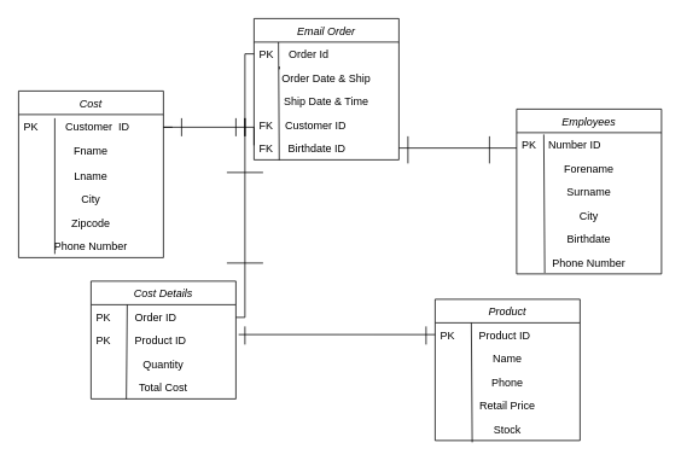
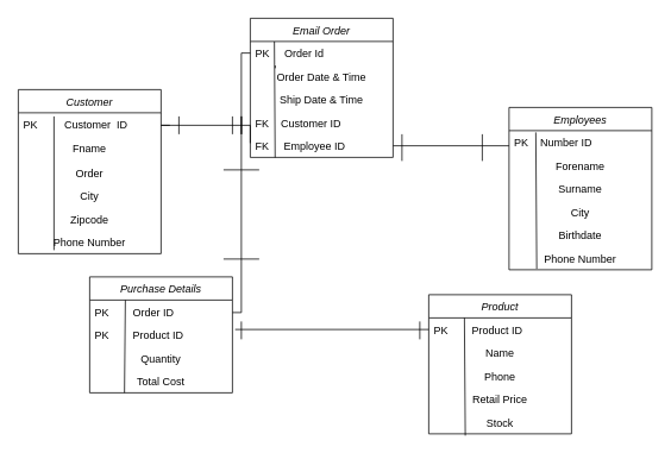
- <mxCell id="14" value="Order Date &amp; Ship" style="text;align=center;verticalAlign=top;spacingLeft=4;spacingRight=4;overflow=hidden;rotatable=0;points=[[0,0.5],[1,0.5]];portConstraint=eastwest;rounded=0;shadow=0;html=0;" vertex="1" parent="10"><mxGeometry y="52" width="160" height="26" as="geometry" /></mxCell>
+ <mxCell id="14" value="Order Date &amp; Time" style="text;align=center;verticalAlign=top;spacingLeft=4;spacingRight=4;overflow=hidden;rotatable=0;points=[[0,0.5],[1,0.5]];portConstraint=eastwest;rounded=0;shadow=0;html=0;" vertex="1" parent="10"><mxGeometry y="52" width="160" height="26" as="geometry" /></mxCell>
- <mxCell id="2" value="Cost" style="swimlane;fontStyle=2;align=center;verticalAlign=top;childLayout=stackLayout;horizontal=1;startSize=26;horizontalStack=0;resizeParent=1;resizeLast=0;collapsible=1;marginBottom=0;rounded=0;shadow=0;strokeWidth=1;swimlaneLine=1;movable=0;resizable=0;rotatable=0;deletable=0;editable=0;locked=1;connectable=0;" parent="1" vertex="1"><mxGeometry x="20" y="100" width="160" height="184" as="geometry"><mxRectangle x="220" y="120" width="160" height="26" as="alternateBounds" /></mxGeometry></mxCell>
+ <mxCell id="2" value="Customer" style="swimlane;fontStyle=2;align=center;verticalAlign=top;childLayout=stackLayout;horizontal=1;startSize=26;horizontalStack=0;resizeParent=1;resizeLast=0;collapsible=1;marginBottom=0;rounded=0;shadow=0;strokeWidth=1;swimlaneLine=1;movable=0;resizable=0;rotatable=0;deletable=0;editable=0;locked=1;connectable=0;" parent="1" vertex="1"><mxGeometry x="20" y="100" width="160" height="184" as="geometry"><mxRectangle x="220" y="120" width="160" height="26" as="alternateBounds" /></mxGeometry></mxCell>
- <mxCell id="17" value="FK     Birthdate ID" style="text;align=left;verticalAlign=top;spacingLeft=4;spacingRight=4;overflow=hidden;rotatable=0;points=[[0,0.5],[1,0.5]];portConstraint=eastwest;" vertex="1" parent="10"><mxGeometry y="130" width="160" height="26" as="geometry" /></mxCell>
+ <mxCell id="17" value="FK     Employee ID" style="text;align=left;verticalAlign=top;spacingLeft=4;spacingRight=4;overflow=hidden;rotatable=0;points=[[0,0.5],[1,0.5]];portConstraint=eastwest;" vertex="1" parent="10"><mxGeometry y="130" width="160" height="26" as="geometry" /></mxCell>
- <mxCell id="6" value="Lname" style="text;align=center;verticalAlign=top;spacingLeft=4;spacingRight=4;overflow=hidden;rotatable=0;points=[[0,0.5],[1,0.5]];portConstraint=eastwest;rounded=0;shadow=0;html=0;" vertex="1" parent="2"><mxGeometry y="80" width="160" height="26" as="geometry" /></mxCell>
+ <mxCell id="6" value="Order" style="text;align=center;verticalAlign=top;spacingLeft=4;spacingRight=4;overflow=hidden;rotatable=0;points=[[0,0.5],[1,0.5]];portConstraint=eastwest;rounded=0;shadow=0;html=0;" vertex="1" parent="2"><mxGeometry y="80" width="160" height="26" as="geometry" /></mxCell>
- <mxCell id="33" value="Cost Details" style="swimlane;fontStyle=2;align=center;verticalAlign=top;childLayout=stackLayout;horizontal=1;startSize=26;horizontalStack=0;resizeParent=1;resizeLast=0;collapsible=1;marginBottom=0;rounded=0;shadow=0;strokeWidth=1;movable=0;resizable=0;rotatable=0;deletable=0;editable=0;locked=1;connectable=0;" vertex="1" parent="1"><mxGeometry x="100" y="310" width="160" height="130" as="geometry"><mxRectangle x="220" y="120" width="160" height="26" as="alternateBounds" /></mxGeometry></mxCell>
+ <mxCell id="33" value="Purchase Details" style="swimlane;fontStyle=2;align=center;verticalAlign=top;childLayout=stackLayout;horizontal=1;startSize=26;horizontalStack=0;resizeParent=1;resizeLast=0;collapsible=1;marginBottom=0;rounded=0;shadow=0;strokeWidth=1;movable=0;resizable=0;rotatable=0;deletable=0;editable=0;locked=1;connectable=0;" vertex="1" parent="1"><mxGeometry x="100" y="310" width="160" height="130" as="geometry"><mxRectangle x="220" y="120" width="160" height="26" as="alternateBounds" /></mxGeometry></mxCell>
